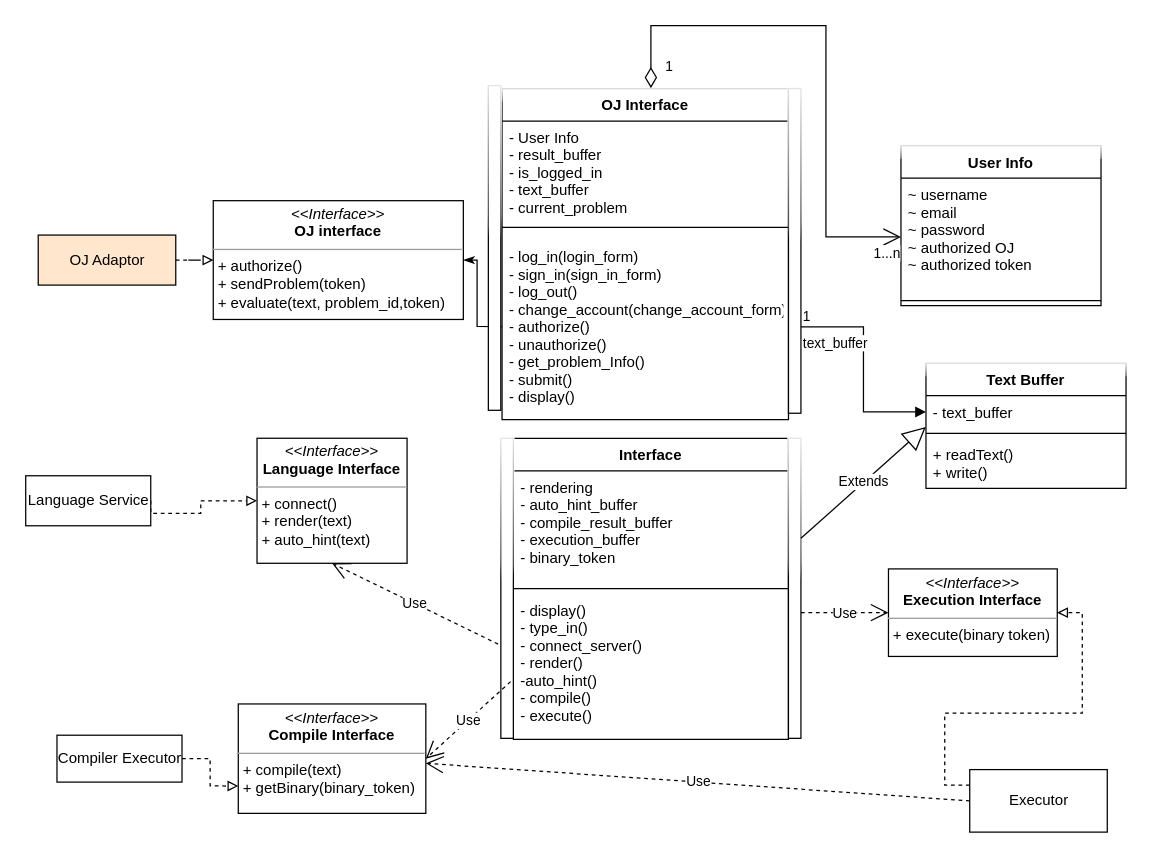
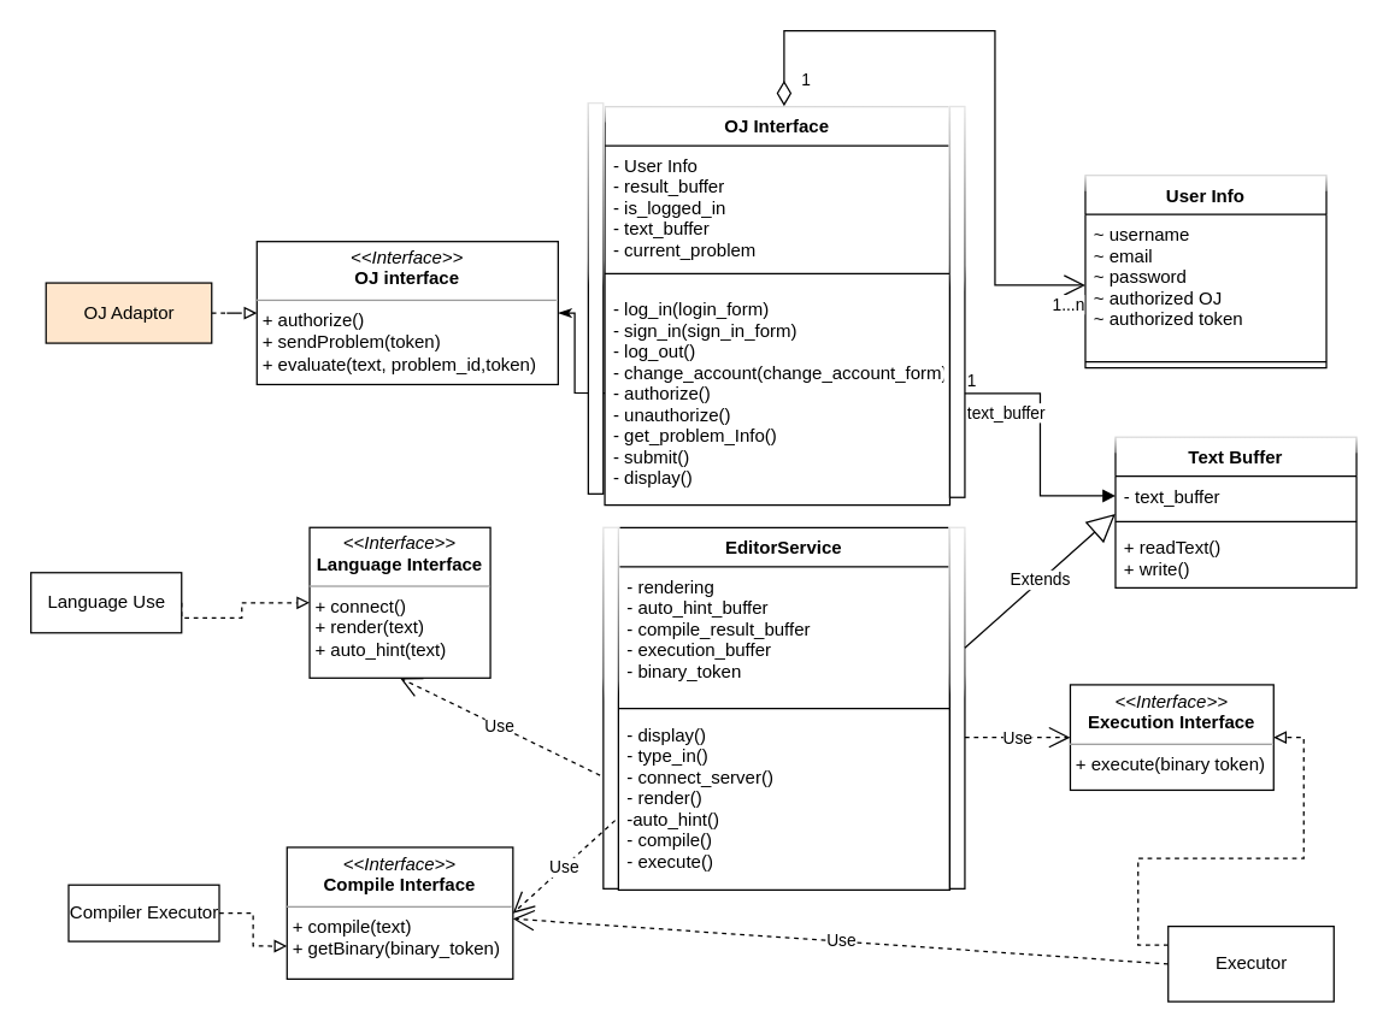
- <mxCell id="19" value="Interface" style="swimlane;fontStyle=1;align=center;verticalAlign=top;childLayout=stackLayout;horizontal=1;startSize=26;horizontalStack=0;resizeParent=1;resizeParentMax=0;resizeLast=0;collapsible=1;marginBottom=0;" parent="18" vertex="1"><mxGeometry x="10" width="220" height="240.75" as="geometry" /></mxCell>
+ <mxCell id="19" value="EditorService" style="swimlane;fontStyle=1;align=center;verticalAlign=top;childLayout=stackLayout;horizontal=1;startSize=26;horizontalStack=0;resizeParent=1;resizeParentMax=0;resizeLast=0;collapsible=1;marginBottom=0;" parent="18" vertex="1"><mxGeometry x="10" width="220" height="240.75" as="geometry" /></mxCell>
- <mxCell id="7" value="Language Service" style="html=1;" parent="1" vertex="1"><mxGeometry x="20" y="380" width="100" height="40" as="geometry" /></mxCell>
+ <mxCell id="7" value="Language Use" style="html=1;" parent="1" vertex="1"><mxGeometry x="20" y="380" width="100" height="40" as="geometry" /></mxCell>
